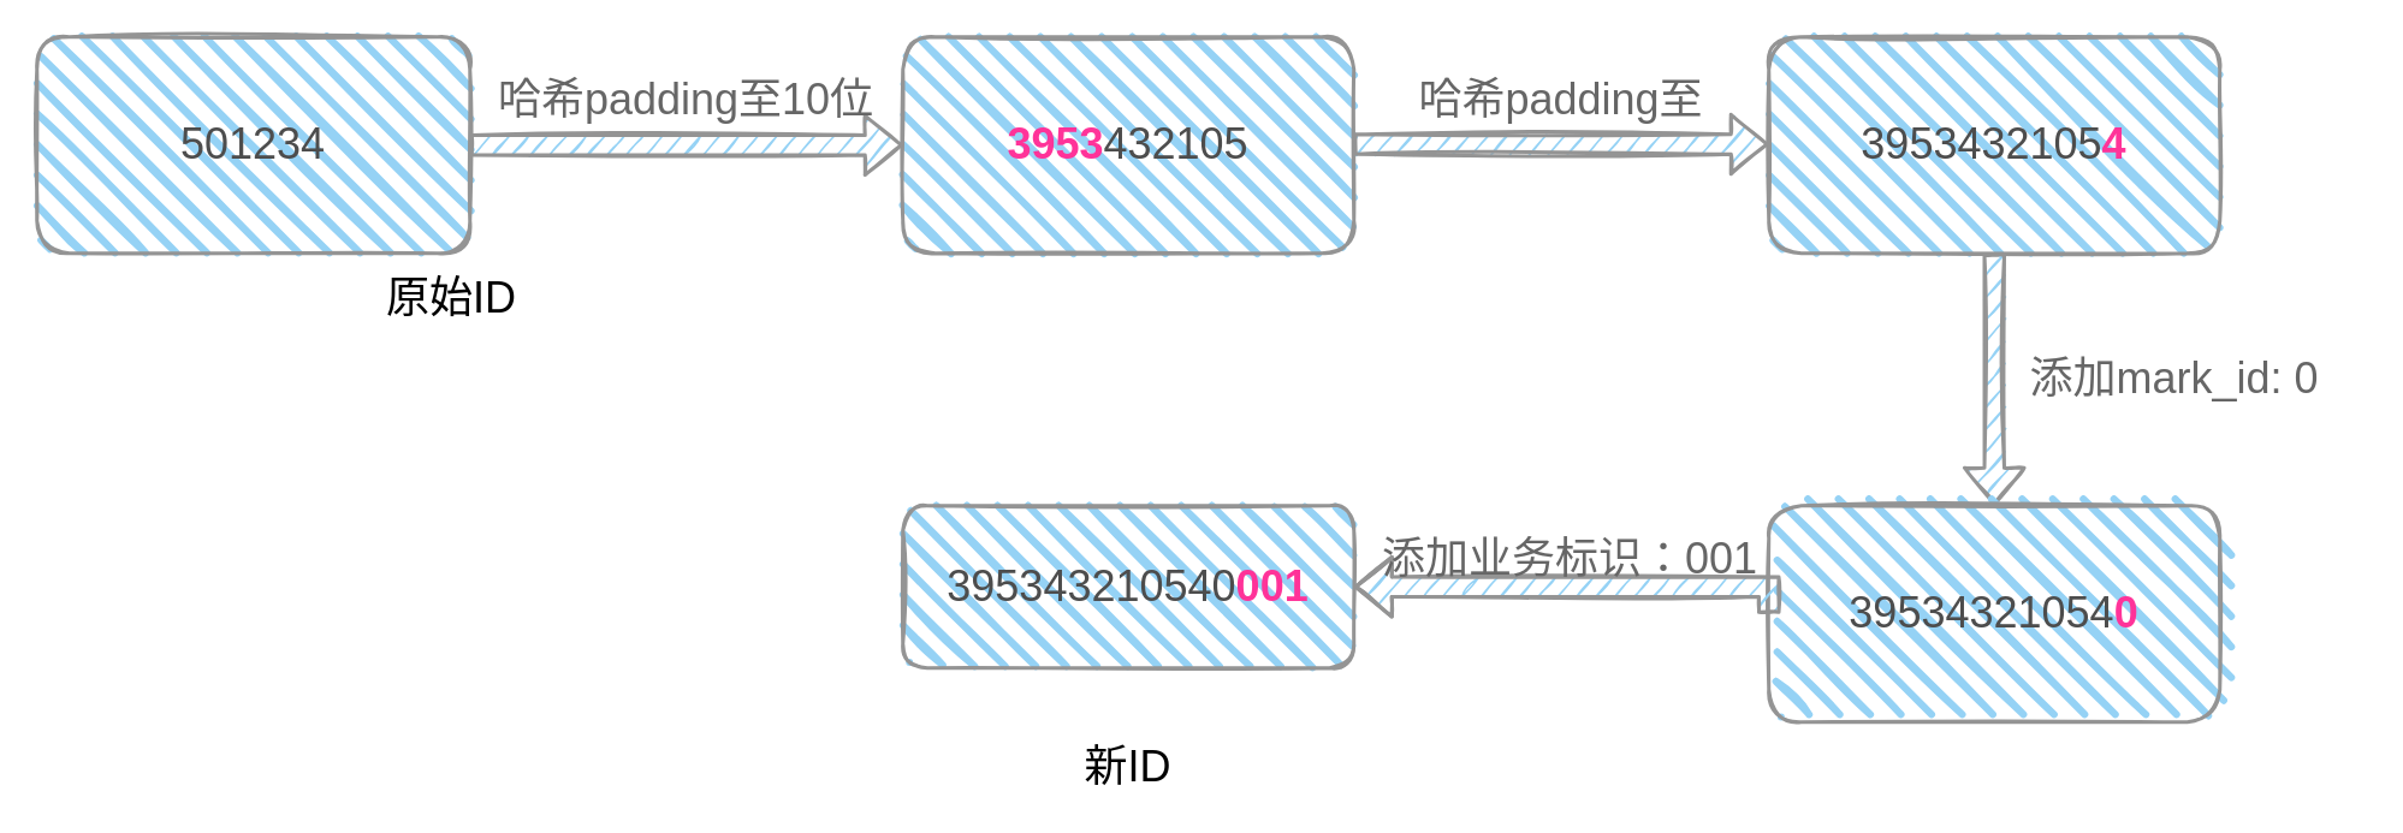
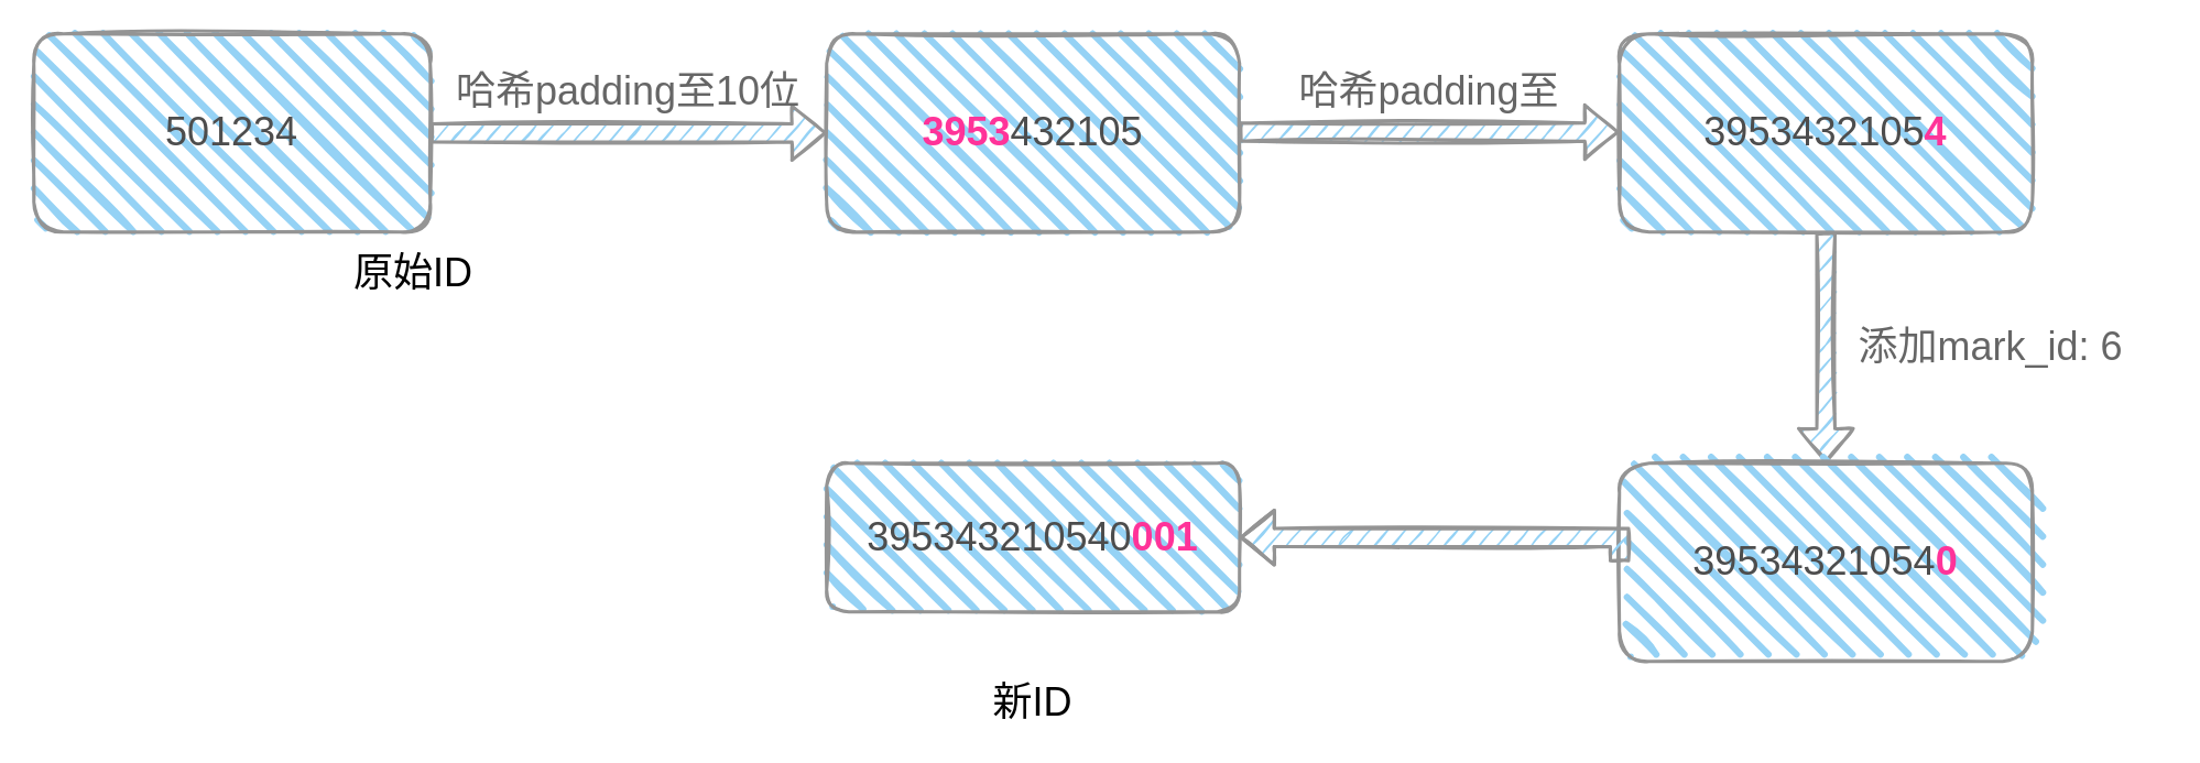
- <mxCell id="12" value="添加mark_id: 0" style="text;html=1;strokeColor=none;fillColor=none;align=center;verticalAlign=middle;whiteSpace=wrap;rounded=0;hachureGap=12;fontSize=24;fontColor=#666666;" parent="1" vertex="1"><mxGeometry x="1100" y="200" width="210" height="20" as="geometry" /></mxCell>
+ <mxCell id="12" value="添加mark_id: 6" style="text;html=1;strokeColor=none;fillColor=none;align=center;verticalAlign=middle;whiteSpace=wrap;rounded=0;hachureGap=12;fontSize=24;fontColor=#666666;" parent="1" vertex="1"><mxGeometry x="1100" y="200" width="210" height="20" as="geometry" /></mxCell>
- <mxCell id="15" value="添加业务标识：001" style="text;html=1;strokeColor=none;fillColor=none;align=center;verticalAlign=middle;whiteSpace=wrap;rounded=0;hachureGap=12;fontSize=24;fontColor=#666666;" parent="1" vertex="1"><mxGeometry x="760" y="295" width="220" height="30" as="geometry" /></mxCell>
